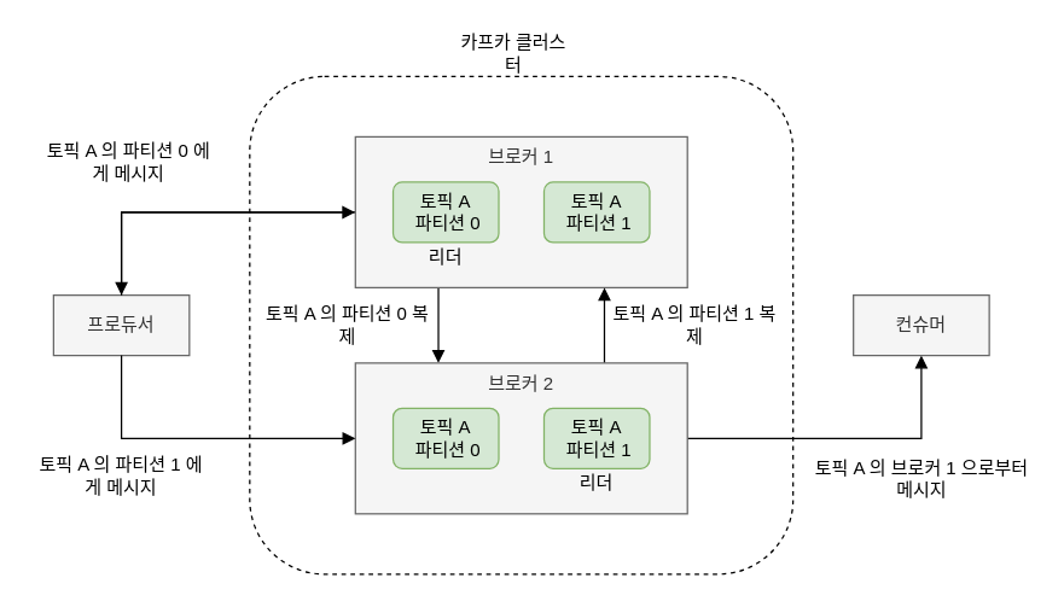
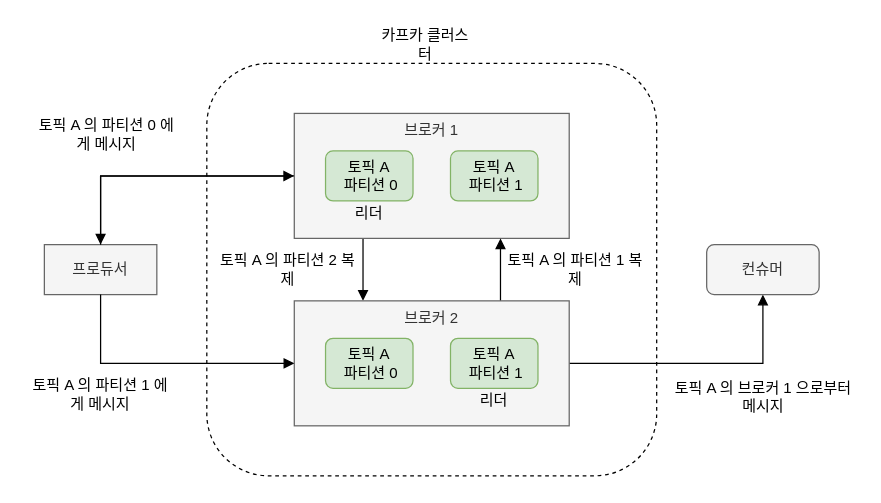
- <mxCell id="15" value="토픽 A 의 파티션 0 복제" style="text;html=1;strokeColor=none;fillColor=none;align=center;verticalAlign=middle;whiteSpace=wrap;rounded=0;" vertex="1" parent="1"><mxGeometry x="170" y="205" width="120" height="20" as="geometry" /></mxCell>
+ <mxCell id="15" value="토픽 A 의 파티션 2 복제" style="text;html=1;strokeColor=none;fillColor=none;align=center;verticalAlign=middle;whiteSpace=wrap;rounded=0;" vertex="1" parent="1"><mxGeometry x="170" y="205" width="120" height="20" as="geometry" /></mxCell>
- <mxCell id="19" value="컨슈머" style="rounded=0;whiteSpace=wrap;html=1;fillColor=#f5f5f5;fontColor=#333333;strokeColor=#666666;" vertex="1" parent="1"><mxGeometry x="565" y="195" width="90" height="40" as="geometry" /></mxCell>
+ <mxCell id="19" value="컨슈머" style="whiteSpace=wrap;html=1;fillColor=#f5f5f5;fontColor=#333333;strokeColor=#666666;rounded=1;" vertex="1" parent="1"><mxGeometry x="565" y="195" width="90" height="40" as="geometry" /></mxCell>
